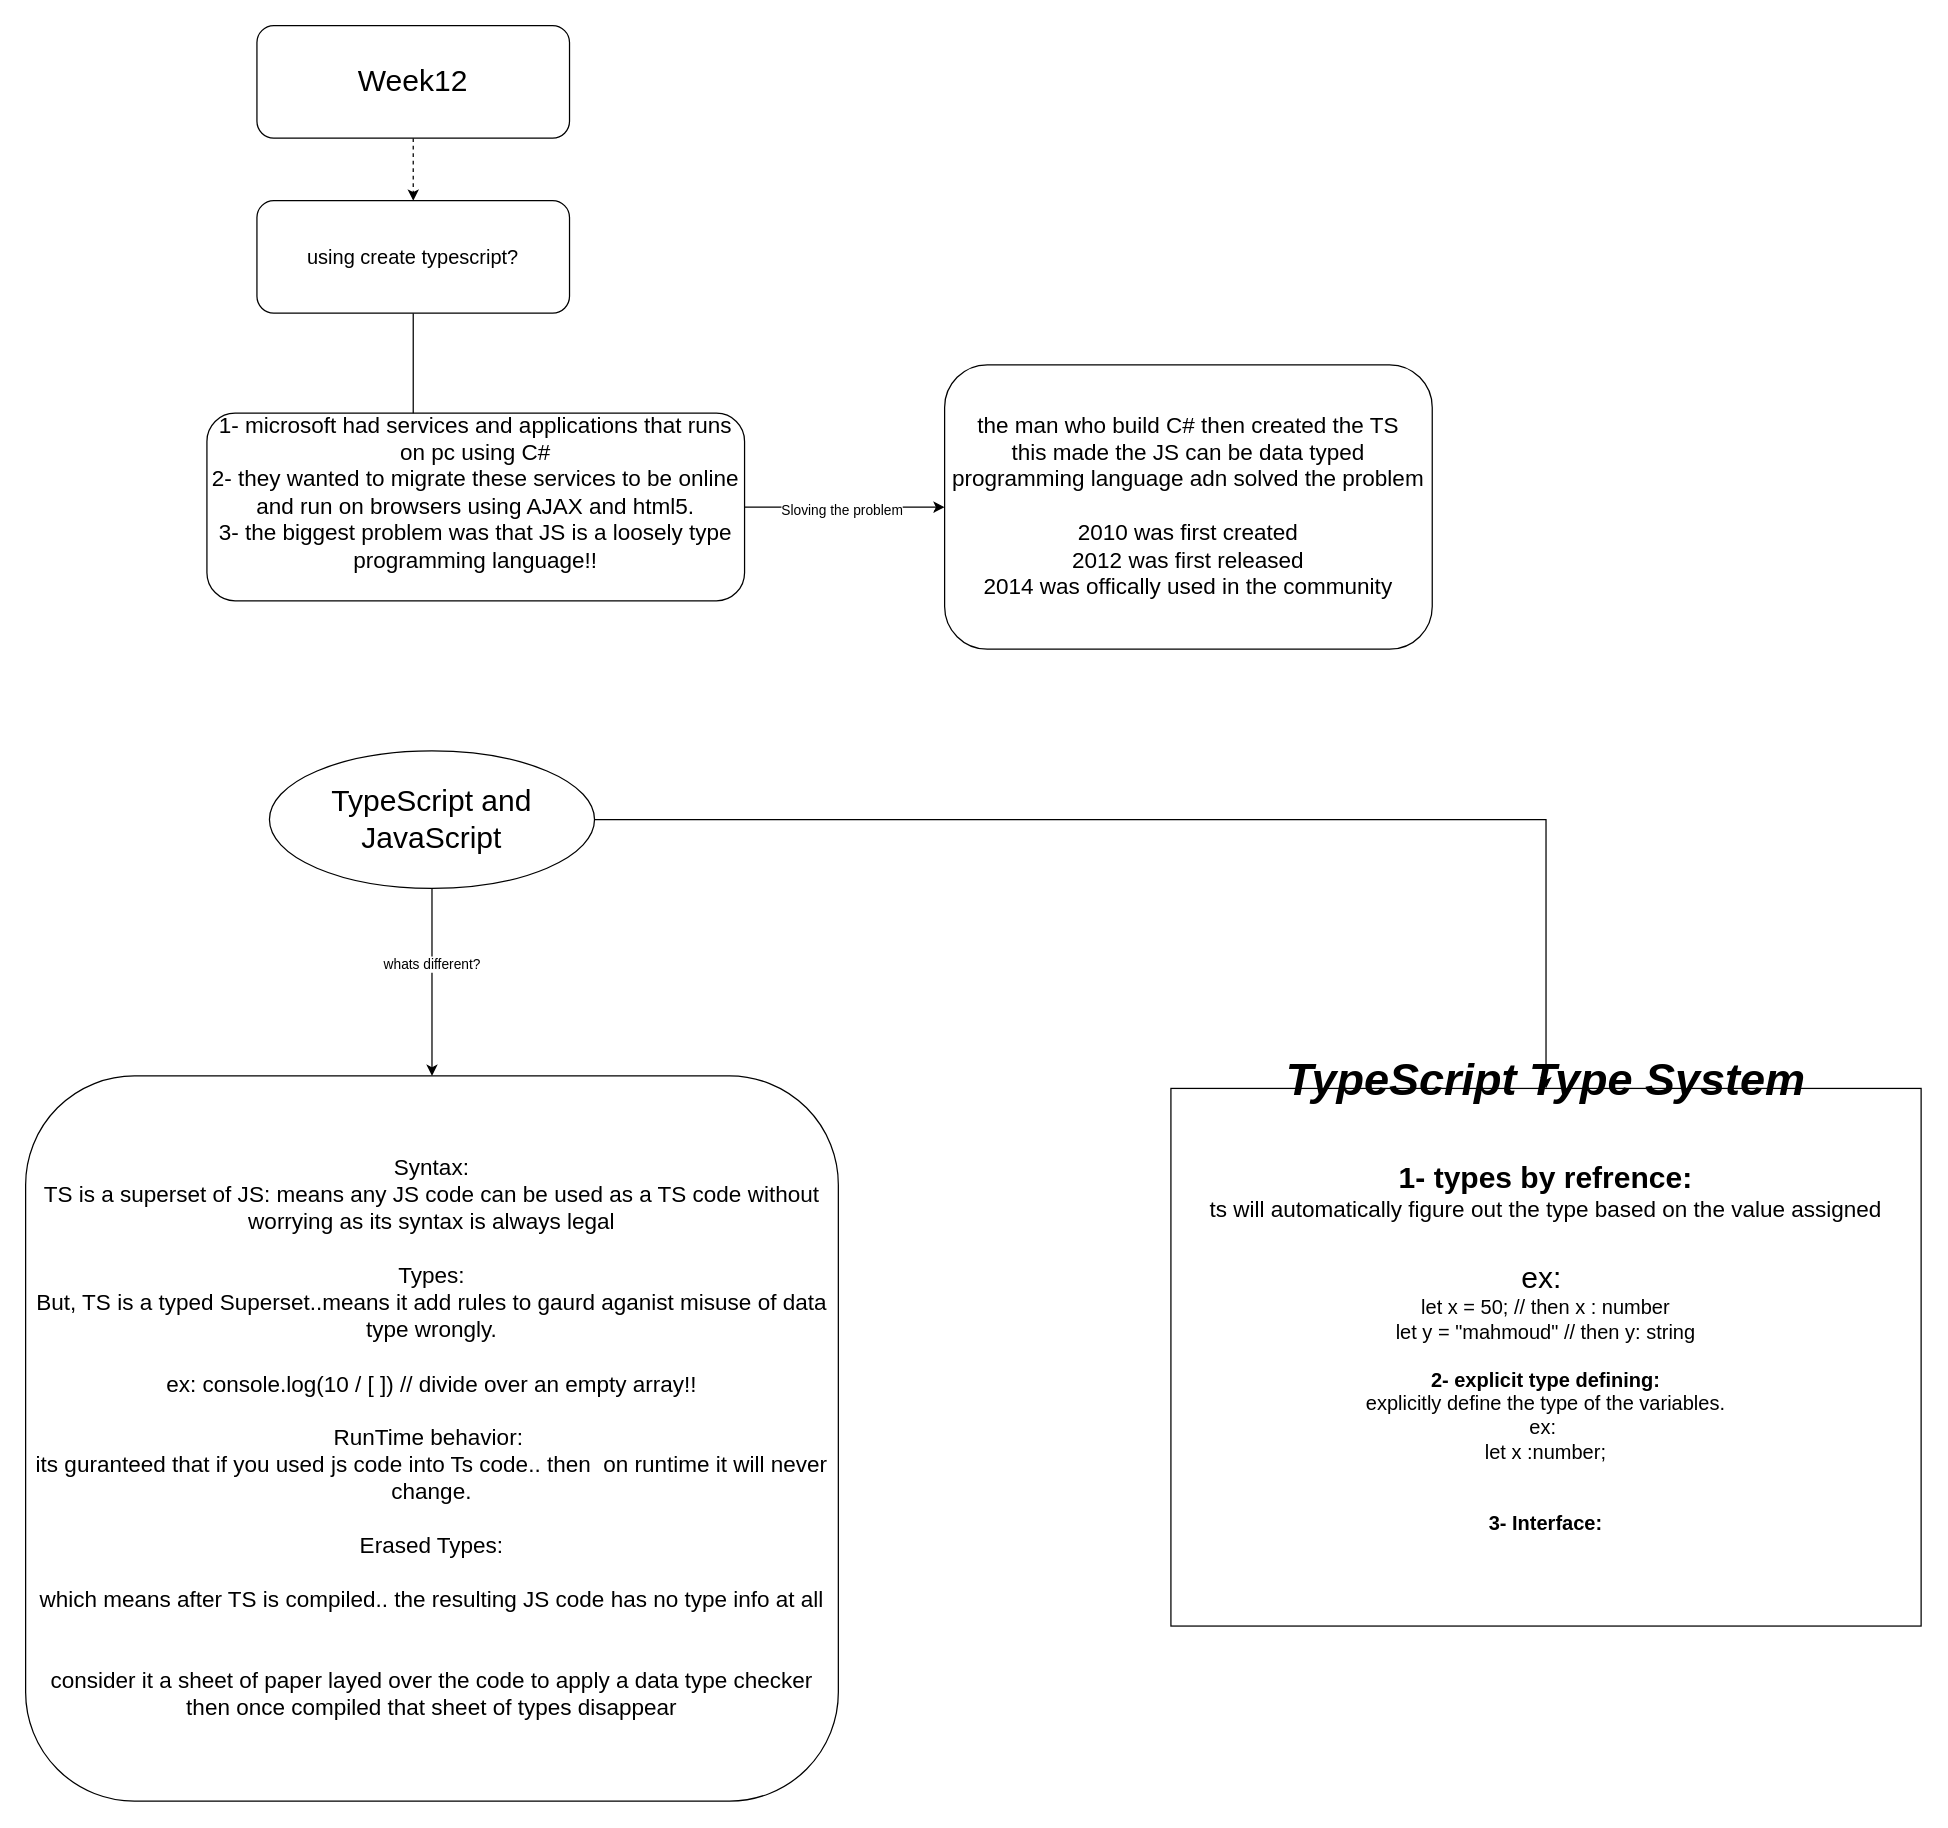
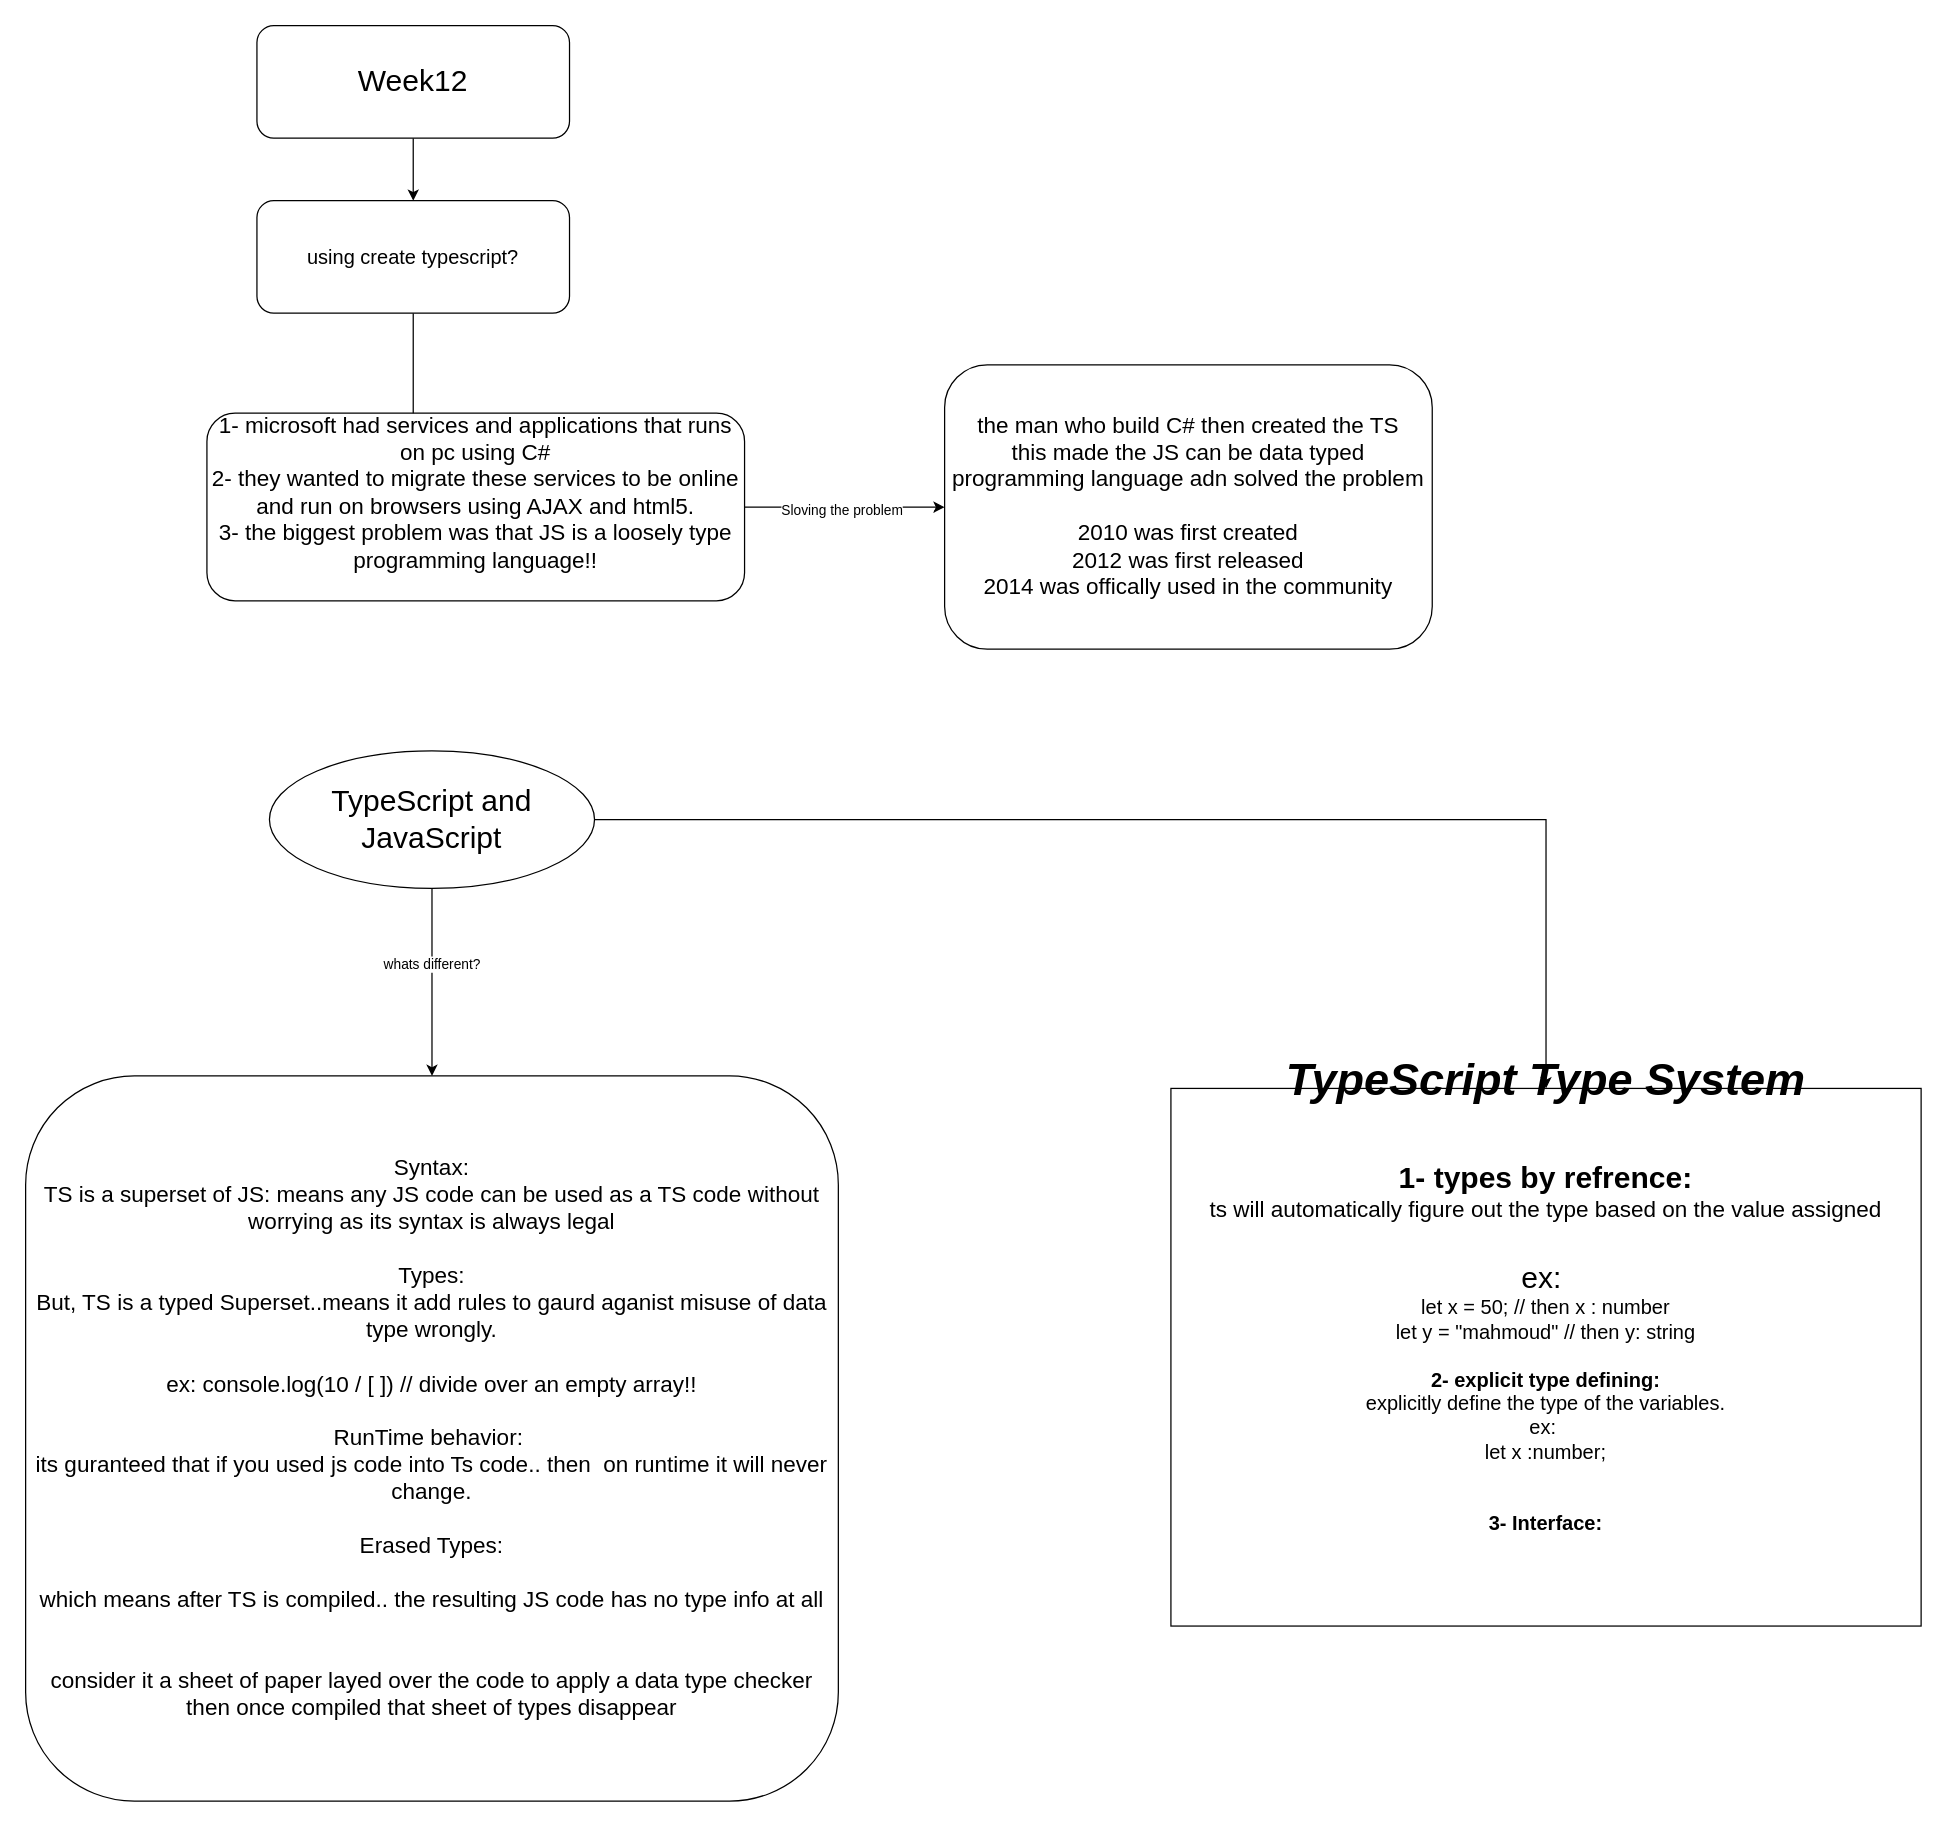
- <mxCell id="2" value="" style="edgeStyle=orthogonalEdgeStyle;rounded=0;orthogonalLoop=1;jettySize=auto;html=1;dashed=1;" edge="1" parent="1" source="3" target="5"><mxGeometry relative="1" as="geometry" /></mxCell>
+ <mxCell id="2" value="" style="edgeStyle=orthogonalEdgeStyle;rounded=0;orthogonalLoop=1;jettySize=auto;html=1;" edge="1" parent="1" source="3" target="5"><mxGeometry relative="1" as="geometry" /></mxCell>
